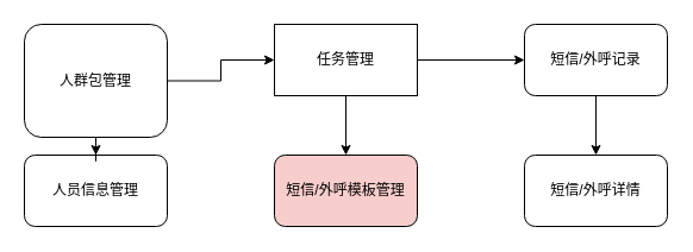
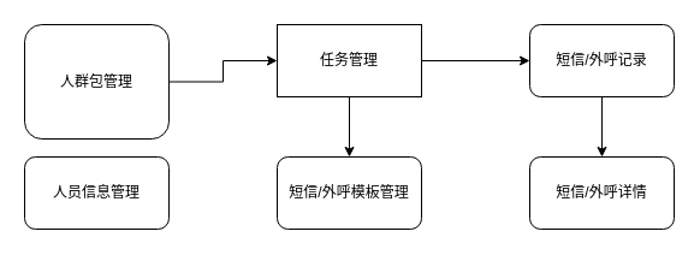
- <mxCell id="3" style="edgeStyle=orthogonalEdgeStyle;rounded=0;orthogonalLoop=1;jettySize=auto;html=1;exitX=0.5;exitY=1;exitDx=0;exitDy=0;" parent="1" source="5" target="2" edge="1"><mxGeometry relative="1" as="geometry" /></mxCell>
- <mxCell id="9" value="短信/外呼模板管理" style="rounded=1;whiteSpace=wrap;html=1;fillColor=#f8cecc;" parent="1" vertex="1"><mxGeometry x="230" y="130" width="120" height="60" as="geometry" /></mxCell>
+ <mxCell id="9" value="短信/外呼模板管理" style="rounded=1;whiteSpace=wrap;html=1;" parent="1" vertex="1"><mxGeometry x="230" y="130" width="120" height="60" as="geometry" /></mxCell>
